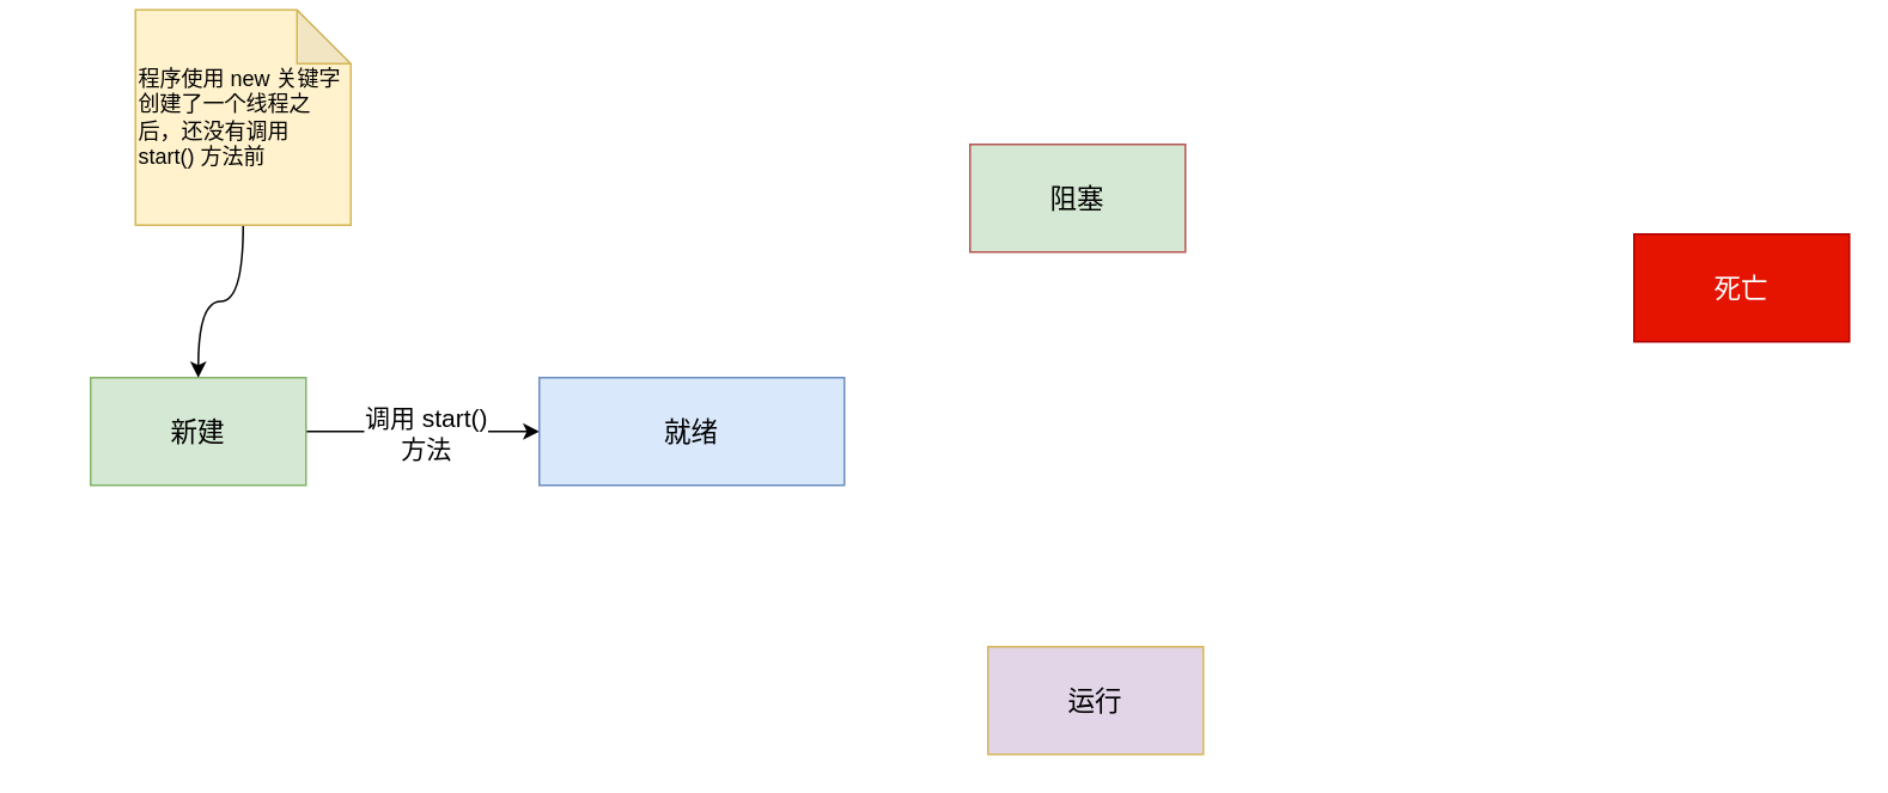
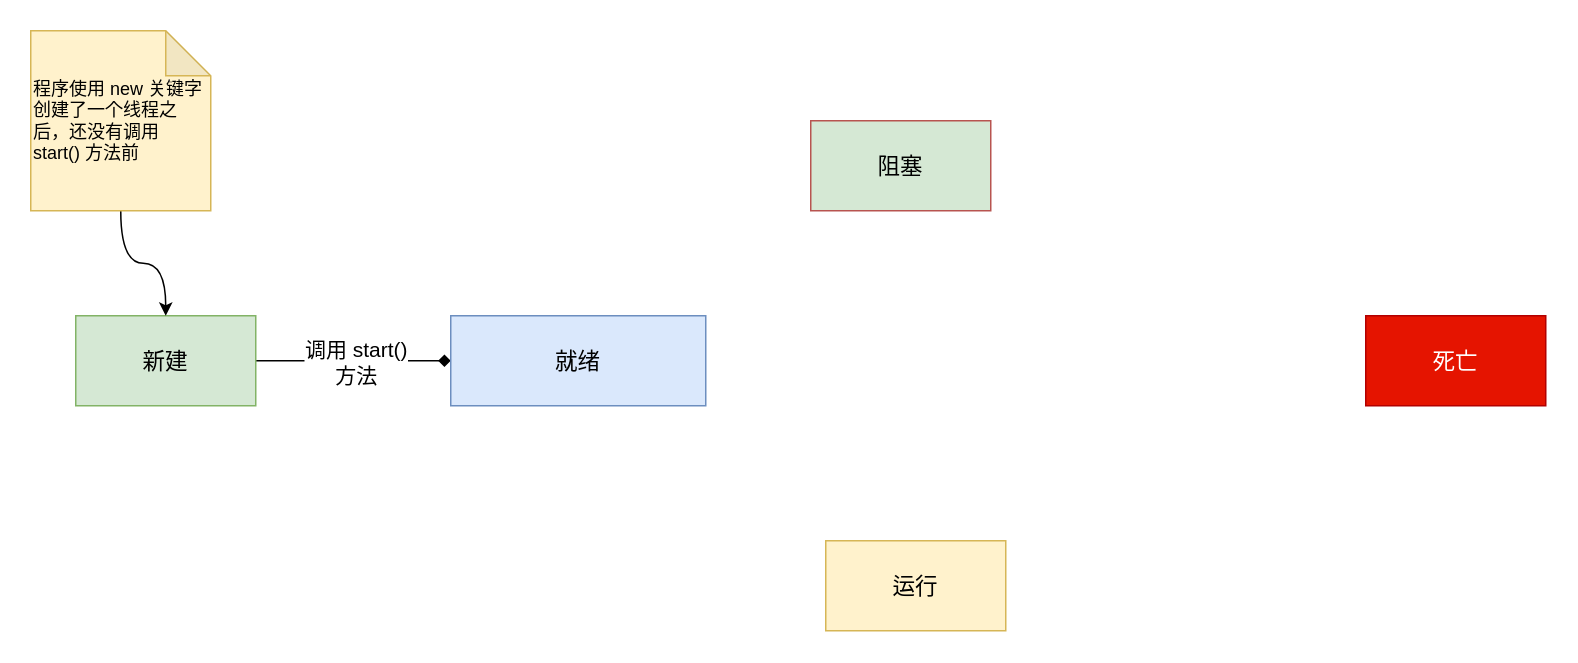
- <mxCell id="10" value="&lt;p style=&quot;line-height: 1.2;&quot;&gt;程序使用 new 关键字创建了一个线程之后，还没有调用 start() 方法前&lt;/p&gt;" style="shape=note;whiteSpace=wrap;html=1;backgroundOutline=1;darkOpacity=0.05;fillColor=#fff2cc;strokeColor=#d6b656;align=left;" parent="1" vertex="1"><mxGeometry x="75" y="5" width="120" height="120" as="geometry" /></mxCell>
+ <mxCell id="10" value="&lt;p style=&quot;line-height: 1.2;&quot;&gt;程序使用 new 关键字创建了一个线程之后，还没有调用 start() 方法前&lt;/p&gt;" style="shape=note;whiteSpace=wrap;html=1;backgroundOutline=1;darkOpacity=0.05;fillColor=#fff2cc;strokeColor=#d6b656;align=left;" parent="1" vertex="1"><mxGeometry x="20" y="20" width="120" height="120" as="geometry" /></mxCell>
- <mxCell id="8" value="&lt;font style=&quot;font-size: 15px;&quot;&gt;死亡&lt;br&gt;&lt;/font&gt;" style="rounded=0;whiteSpace=wrap;html=1;fillColor=#e51400;fontColor=#ffffff;strokeColor=#B20000;" parent="1" vertex="1"><mxGeometry x="910" y="130" width="120" height="60" as="geometry" /></mxCell>
+ <mxCell id="8" value="&lt;font style=&quot;font-size: 15px;&quot;&gt;死亡&lt;br&gt;&lt;/font&gt;" style="rounded=0;whiteSpace=wrap;html=1;fillColor=#e51400;fontColor=#ffffff;strokeColor=#B20000;" parent="1" vertex="1"><mxGeometry x="910" y="210" width="120" height="60" as="geometry" /></mxCell>
- <mxCell id="2" style="edgeStyle=orthogonalEdgeStyle;curved=1;rounded=0;orthogonalLoop=1;jettySize=auto;html=1;entryX=0;entryY=0.5;entryDx=0;entryDy=0;" parent="1" source="4" target="5" edge="1"><mxGeometry relative="1" as="geometry" /></mxCell>
+ <mxCell id="2" style="edgeStyle=orthogonalEdgeStyle;curved=1;rounded=0;orthogonalLoop=1;jettySize=auto;html=1;entryX=0;entryY=0.5;entryDx=0;entryDy=0;endArrow=diamond;" parent="1" source="4" target="5" edge="1"><mxGeometry relative="1" as="geometry" /></mxCell>
- <mxCell id="7" value="&lt;font style=&quot;font-size: 15px;&quot;&gt;运行&lt;br&gt;&lt;/font&gt;" style="rounded=0;whiteSpace=wrap;html=1;fillColor=#e1d5e7;strokeColor=#d6b656;" parent="1" vertex="1"><mxGeometry x="550" y="360" width="120" height="60" as="geometry" /></mxCell>
+ <mxCell id="7" value="&lt;font style=&quot;font-size: 15px;&quot;&gt;运行&lt;br&gt;&lt;/font&gt;" style="rounded=0;whiteSpace=wrap;html=1;fillColor=#fff2cc;strokeColor=#d6b656;" parent="1" vertex="1"><mxGeometry x="550" y="360" width="120" height="60" as="geometry" /></mxCell>
